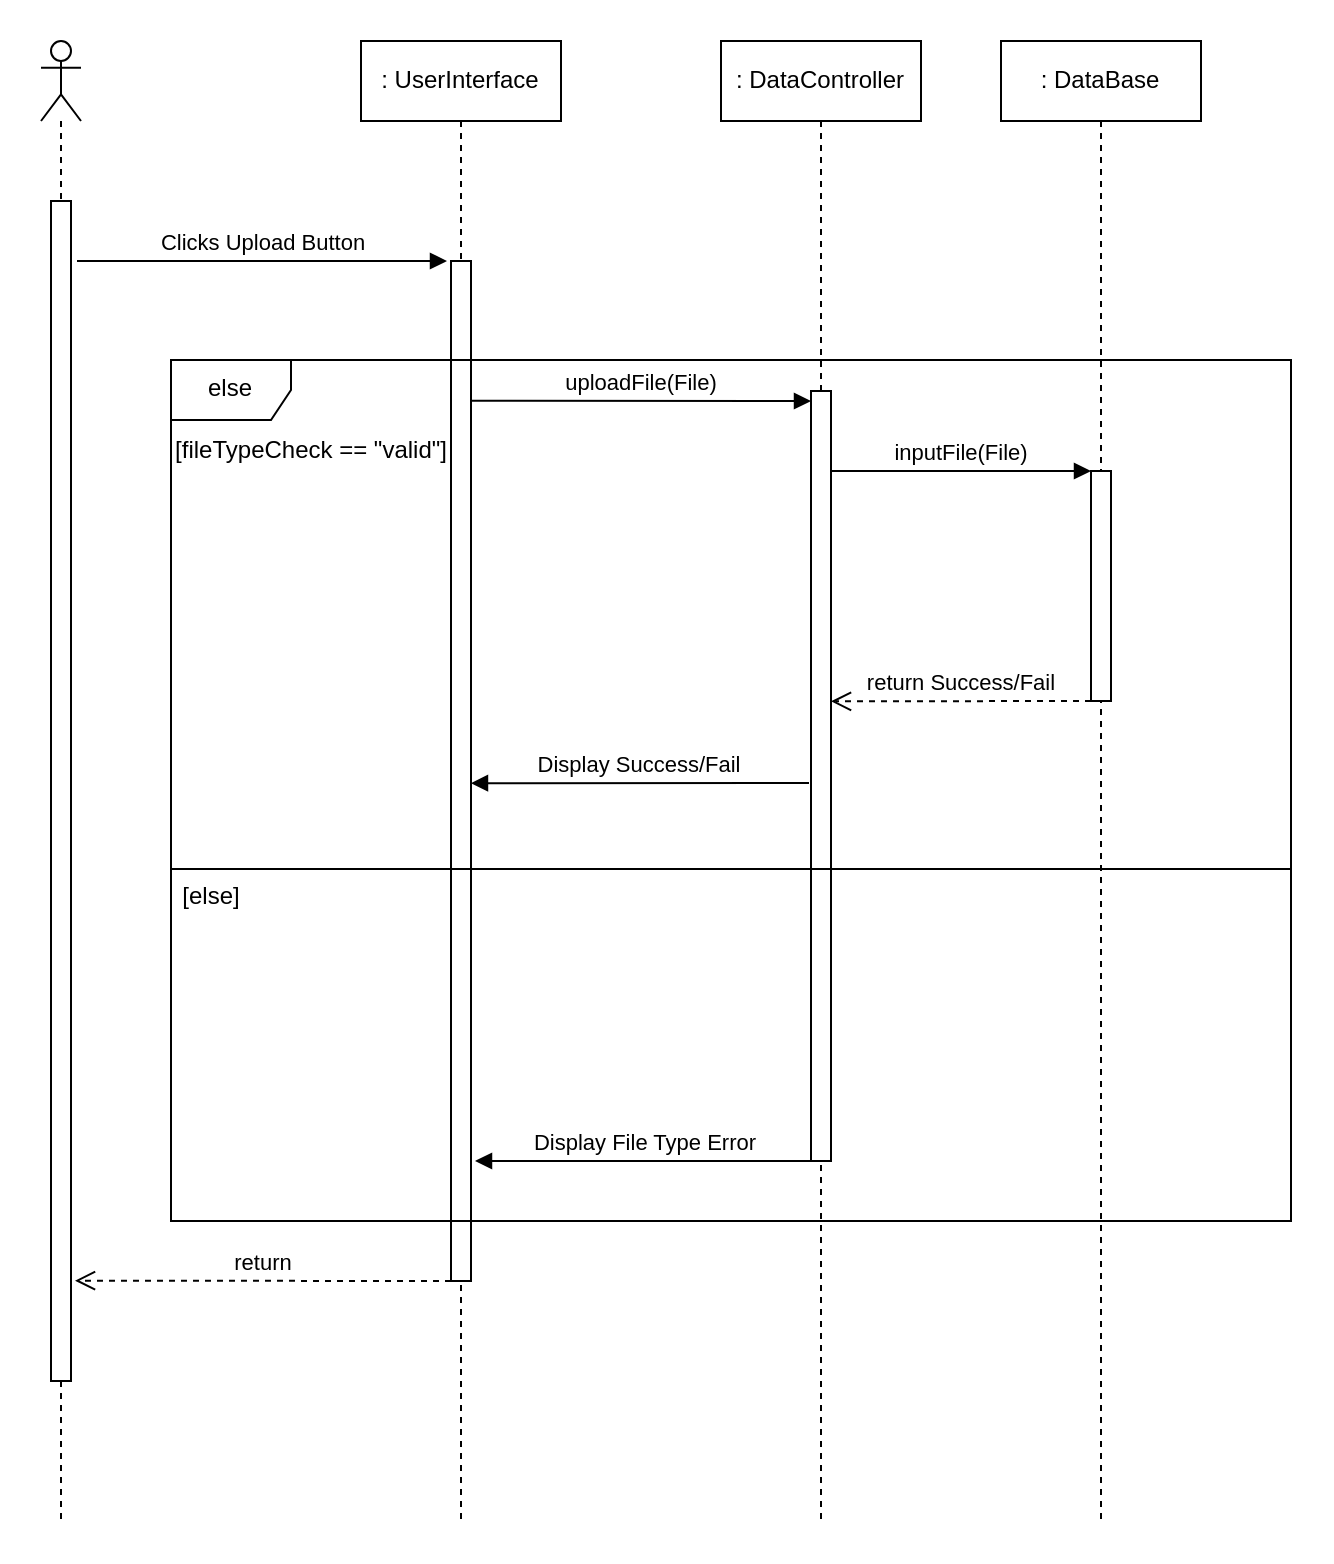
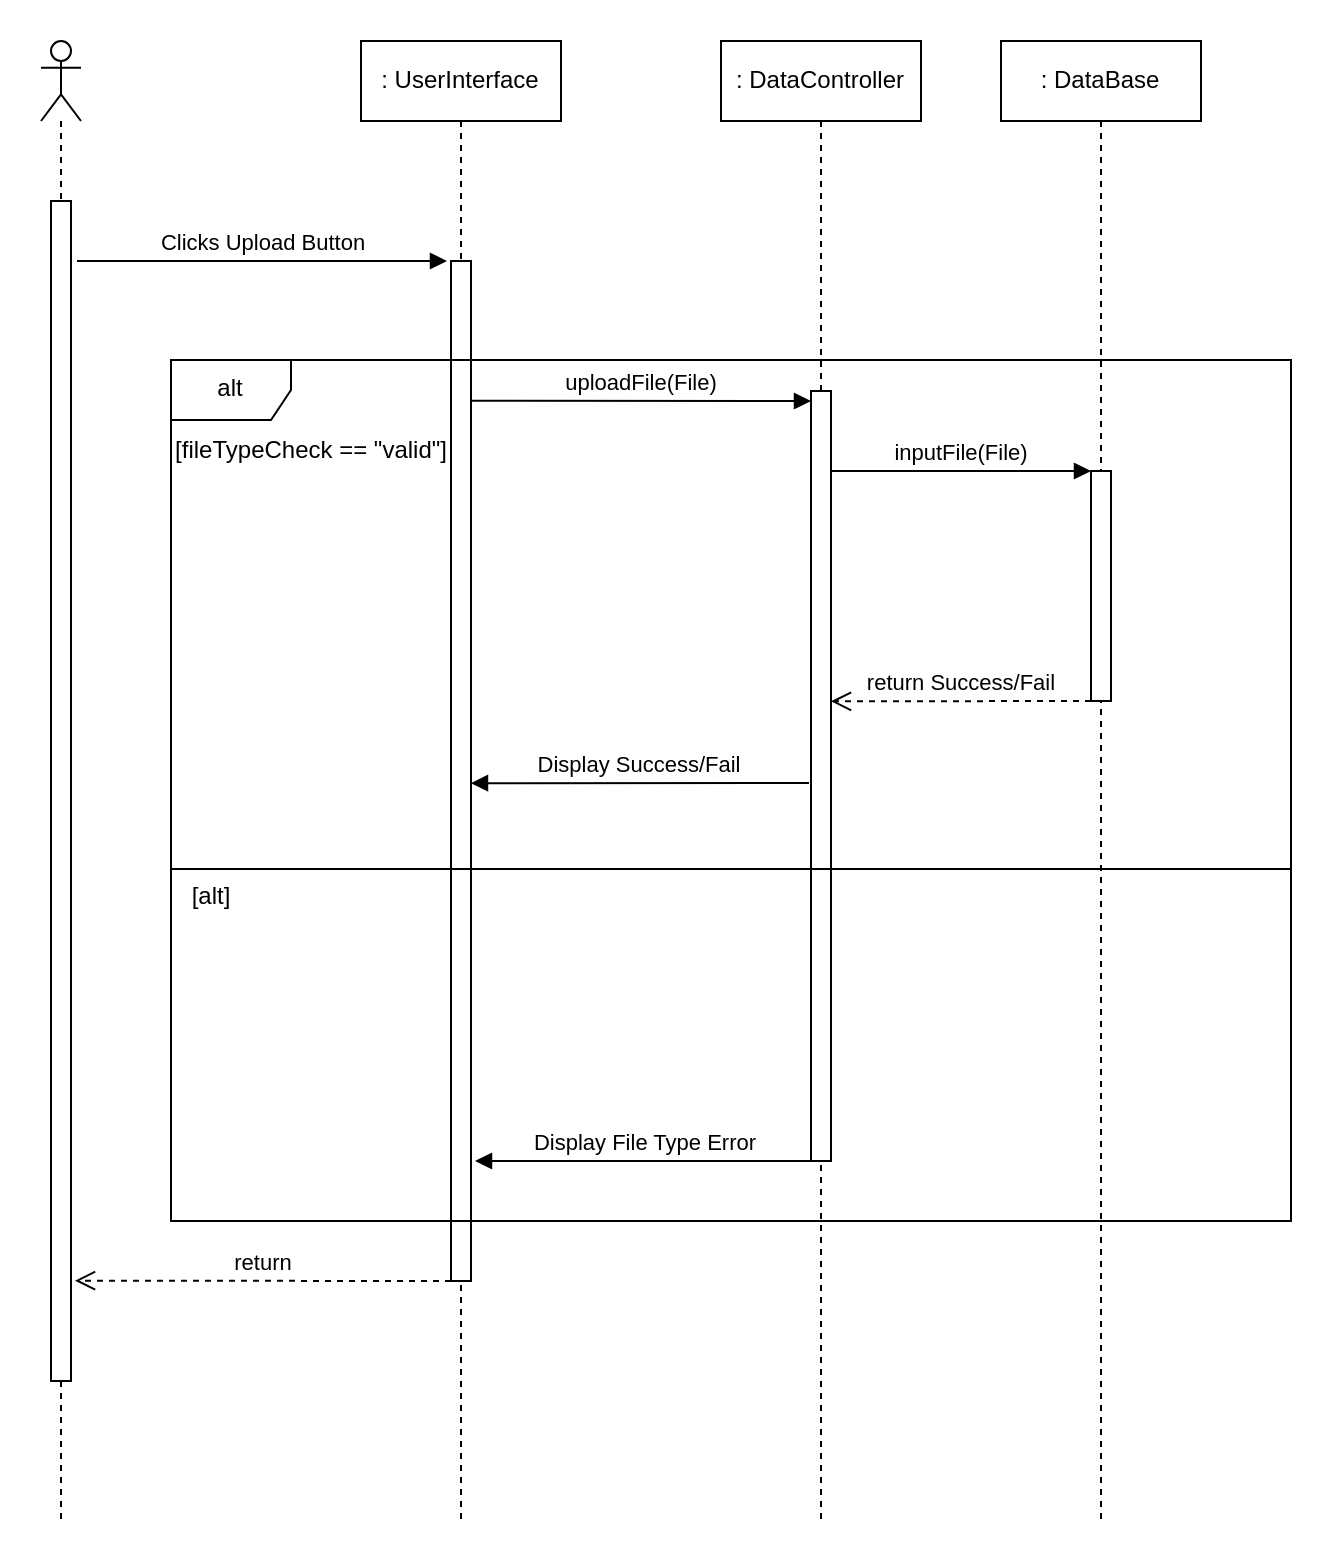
- <mxCell id="13" value="else" style="shape=umlFrame;whiteSpace=wrap;html=1;" vertex="1" parent="1"><mxGeometry x="85" y="179.5" width="560" height="430.5" as="geometry" /></mxCell>
+ <mxCell id="13" value="alt" style="shape=umlFrame;whiteSpace=wrap;html=1;" vertex="1" parent="1"><mxGeometry x="85" y="179.5" width="560" height="430.5" as="geometry" /></mxCell>
- <mxCell id="20" value="[else]" style="text;html=1;align=center;verticalAlign=middle;resizable=0;points=[];autosize=1;" vertex="1" parent="1"><mxGeometry x="80" y="438" width="50" height="20" as="geometry" /></mxCell>
+ <mxCell id="20" value="[alt]" style="text;html=1;align=center;verticalAlign=middle;resizable=0;points=[];autosize=1;" vertex="1" parent="1"><mxGeometry x="80" y="438" width="50" height="20" as="geometry" /></mxCell>
